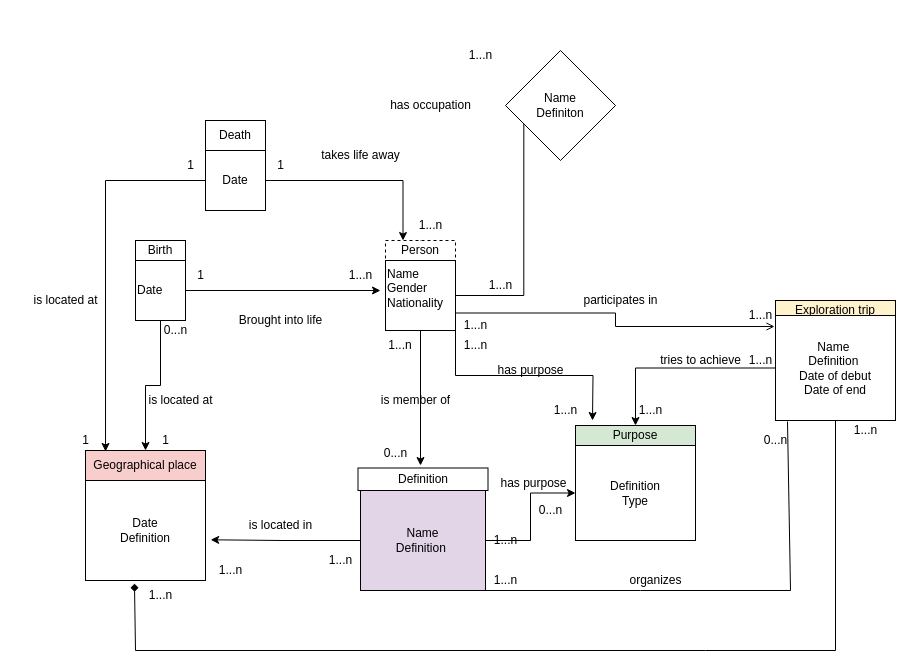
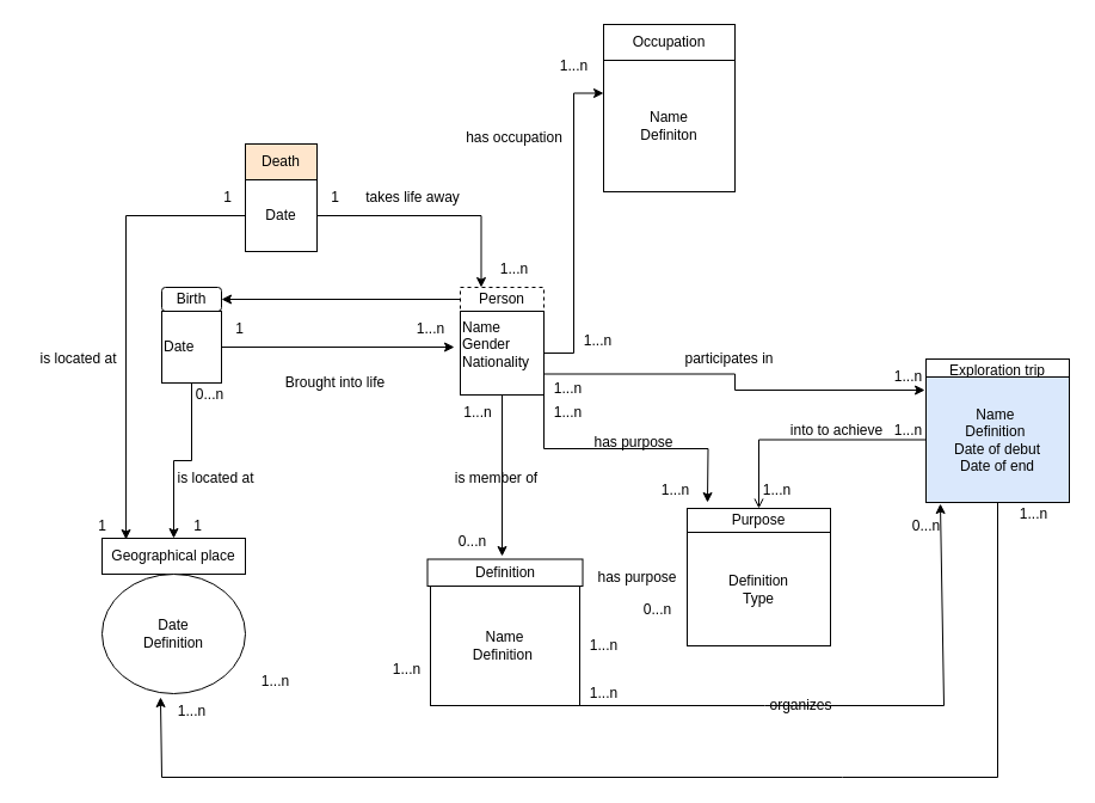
+ <mxCell id="30" value="Occupation" style="rounded=0;whiteSpace=wrap;html=1;" vertex="1" parent="1"><mxGeometry x="505" y="20" width="110" height="30" as="geometry" /></mxCell>
- <mxCell id="32" value="has occupation" style="text;html=1;resizable=0;autosize=1;align=center;verticalAlign=middle;points=[];fillColor=none;strokeColor=none;rounded=0;" vertex="1" parent="1"><mxGeometry x="380" y="90" width="100" height="30" as="geometry" /></mxCell>
+ <mxCell id="32" value="has occupation" style="text;html=1;resizable=0;autosize=1;align=center;verticalAlign=middle;points=[];fillColor=none;strokeColor=none;rounded=0;" vertex="1" parent="1"><mxGeometry x="380" y="100" width="100" height="30" as="geometry" /></mxCell>
- <mxCell id="31" value="Name&lt;br&gt;Definiton" style="rhombus;whiteSpace=wrap;html=1;aspect=fixed;" vertex="1" parent="1"><mxGeometry x="505" y="50" width="110" height="110" as="geometry" /></mxCell>
+ <mxCell id="31" value="Name&lt;br&gt;Definiton" style="whiteSpace=wrap;html=1;aspect=fixed;" vertex="1" parent="1"><mxGeometry x="505" y="50" width="110" height="110" as="geometry" /></mxCell>
- <mxCell id="16" value="Death" style="rounded=0;whiteSpace=wrap;html=1;" vertex="1" parent="1"><mxGeometry x="205" y="120" width="60" height="30" as="geometry" /></mxCell>
+ <mxCell id="16" value="Death" style="rounded=0;whiteSpace=wrap;html=1;fillColor=#ffe6cc;" vertex="1" parent="1"><mxGeometry x="205" y="120" width="60" height="30" as="geometry" /></mxCell>
- <mxCell id="20" value="takes life away" style="text;html=1;align=center;verticalAlign=middle;resizable=0;points=[];autosize=1;strokeColor=none;fillColor=none;" vertex="1" parent="1"><mxGeometry x="310" y="140" width="100" height="30" as="geometry" /></mxCell>
+ <mxCell id="20" value="takes life away" style="text;html=1;align=center;verticalAlign=middle;resizable=0;points=[];autosize=1;strokeColor=none;fillColor=none;" vertex="1" parent="1"><mxGeometry x="295" y="150" width="100" height="30" as="geometry" /></mxCell>
- <mxCell id="2" value="" style="edgeStyle=orthogonalEdgeStyle;rounded=0;orthogonalLoop=1;jettySize=auto;html=1;" edge="1" parent="1" source="3" target="8"><mxGeometry relative="1" as="geometry" /></mxCell>
+ <mxCell id="2" value="" style="edgeStyle=orthogonalEdgeStyle;rounded=0;orthogonalLoop=1;jettySize=auto;html=1;" edge="1" parent="1" source="3" target="9"><mxGeometry relative="1" as="geometry" /></mxCell>
- <mxCell id="9" value="Birth" style="rounded=0;whiteSpace=wrap;html=1;" vertex="1" parent="1"><mxGeometry x="135" y="240" width="50" height="20" as="geometry" /></mxCell>
+ <mxCell id="9" value="Birth" style="whiteSpace=wrap;html=1;rounded=1;" vertex="1" parent="1"><mxGeometry x="135" y="240" width="50" height="20" as="geometry" /></mxCell>
- <mxCell id="55" value="participates in" style="text;html=1;align=center;verticalAlign=middle;resizable=0;points=[];autosize=1;strokeColor=none;fillColor=none;" vertex="1" parent="1"><mxGeometry x="570" y="285" width="100" height="30" as="geometry" /></mxCell>
+ <mxCell id="55" value="participates in" style="text;html=1;align=center;verticalAlign=middle;resizable=0;points=[];autosize=1;strokeColor=none;fillColor=none;" vertex="1" parent="1"><mxGeometry x="560" y="285" width="100" height="30" as="geometry" /></mxCell>
- <mxCell id="42" value="Exploration trip" style="rounded=0;whiteSpace=wrap;html=1;fillColor=#fff2cc;" vertex="1" parent="1"><mxGeometry x="775" y="300" width="120" height="20" as="geometry" /></mxCell>
+ <mxCell id="42" value="Exploration trip" style="rounded=0;whiteSpace=wrap;html=1;" vertex="1" parent="1"><mxGeometry x="775" y="300" width="120" height="20" as="geometry" /></mxCell>
- <mxCell id="7" style="edgeStyle=orthogonalEdgeStyle;rounded=0;orthogonalLoop=1;jettySize=auto;html=1;exitX=1;exitY=0.75;exitDx=0;exitDy=0;entryX=-0.008;entryY=0.105;entryDx=0;entryDy=0;entryPerimeter=0;endArrow=open;" edge="1" parent="1" source="8" target="44"><mxGeometry relative="1" as="geometry" /></mxCell>
+ <mxCell id="7" style="edgeStyle=orthogonalEdgeStyle;rounded=0;orthogonalLoop=1;jettySize=auto;html=1;exitX=1;exitY=0.75;exitDx=0;exitDy=0;entryX=-0.008;entryY=0.105;entryDx=0;entryDy=0;entryPerimeter=0;" edge="1" parent="1" source="8" target="44"><mxGeometry relative="1" as="geometry" /></mxCell>
- <mxCell id="58" value="tries to achieve" style="text;html=1;align=center;verticalAlign=middle;resizable=0;points=[];autosize=1;strokeColor=none;fillColor=none;" vertex="1" parent="1"><mxGeometry x="650" y="345" width="100" height="30" as="geometry" /></mxCell>
+ <mxCell id="58" value="into to achieve" style="text;html=1;align=center;verticalAlign=middle;resizable=0;points=[];autosize=1;strokeColor=none;fillColor=none;" vertex="1" parent="1"><mxGeometry x="650" y="345" width="100" height="30" as="geometry" /></mxCell>
- <mxCell id="44" value="Name&amp;nbsp;&lt;br&gt;Definition&amp;nbsp;&lt;br&gt;Date of debut&lt;br&gt;Date of end" style="rounded=0;whiteSpace=wrap;html=1;" vertex="1" parent="1"><mxGeometry x="775" y="315" width="120" height="105" as="geometry" /></mxCell>
+ <mxCell id="44" value="Name&amp;nbsp;&lt;br&gt;Definition&amp;nbsp;&lt;br&gt;Date of debut&lt;br&gt;Date of end" style="rounded=0;whiteSpace=wrap;html=1;fillColor=#dae8fc;" vertex="1" parent="1"><mxGeometry x="775" y="315" width="120" height="105" as="geometry" /></mxCell>
- <mxCell id="43" style="edgeStyle=orthogonalEdgeStyle;rounded=0;orthogonalLoop=1;jettySize=auto;html=1;exitX=0;exitY=0.5;exitDx=0;exitDy=0;" edge="1" parent="1" source="44" target="40"><mxGeometry relative="1" as="geometry" /></mxCell>
+ <mxCell id="43" style="edgeStyle=orthogonalEdgeStyle;rounded=0;orthogonalLoop=1;jettySize=auto;html=1;exitX=0;exitY=0.5;exitDx=0;exitDy=0;endArrow=open;" edge="1" parent="1" source="44" target="40"><mxGeometry relative="1" as="geometry" /></mxCell>
- <mxCell id="64" value="" style="endArrow=none;html=1;rounded=0;exitX=1;exitY=1;exitDx=0;exitDy=0;entryX=0.1;entryY=1.01;entryDx=0;entryDy=0;entryPerimeter=0;" edge="1" parent="1" source="38" target="44"><mxGeometry width="50" height="50" relative="1" as="geometry"><mxPoint x="440" y="320" as="sourcePoint" /><mxPoint x="810" y="590" as="targetPoint" /><Array as="points"><mxPoint x="640" y="590" /><mxPoint x="790" y="590" /></Array></mxGeometry></mxCell>
+ <mxCell id="64" value="" style="endArrow=classic;html=1;rounded=0;exitX=1;exitY=1;exitDx=0;exitDy=0;entryX=0.1;entryY=1.01;entryDx=0;entryDy=0;entryPerimeter=0;" edge="1" parent="1" source="38" target="44"><mxGeometry width="50" height="50" relative="1" as="geometry"><mxPoint x="440" y="320" as="sourcePoint" /><mxPoint x="810" y="590" as="targetPoint" /><Array as="points"><mxPoint x="640" y="590" /><mxPoint x="790" y="590" /></Array></mxGeometry></mxCell>
- <mxCell id="40" value="Purpose" style="rounded=0;whiteSpace=wrap;html=1;fillColor=#d5e8d4;" vertex="1" parent="1"><mxGeometry x="575" y="425" width="120" height="20" as="geometry" /></mxCell>
+ <mxCell id="40" value="Purpose" style="rounded=0;whiteSpace=wrap;html=1;" vertex="1" parent="1"><mxGeometry x="575" y="425" width="120" height="20" as="geometry" /></mxCell>
- <mxCell id="23" value="Geographical place" style="rounded=0;whiteSpace=wrap;html=1;fillColor=#f8cecc;" vertex="1" parent="1"><mxGeometry x="85" y="450" width="120" height="30" as="geometry" /></mxCell>
+ <mxCell id="23" value="Geographical place" style="rounded=0;whiteSpace=wrap;html=1;" vertex="1" parent="1"><mxGeometry x="85" y="450" width="120" height="30" as="geometry" /></mxCell>
- <mxCell id="37" style="edgeStyle=orthogonalEdgeStyle;rounded=0;orthogonalLoop=1;jettySize=auto;html=1;exitX=1;exitY=0.5;exitDx=0;exitDy=0;entryX=0;entryY=0.5;entryDx=0;entryDy=0;" edge="1" parent="1" source="38" target="41"><mxGeometry relative="1" as="geometry" /></mxCell>
- <mxCell id="39" value="is located in" style="text;html=1;align=center;verticalAlign=middle;resizable=0;points=[];autosize=1;strokeColor=none;fillColor=none;" vertex="1" parent="1"><mxGeometry x="235" y="510" width="90" height="30" as="geometry" /></mxCell>
- <mxCell id="24" value="Date&lt;br&gt;Definition&lt;br&gt;" style="rounded=0;whiteSpace=wrap;html=1;" vertex="1" parent="1"><mxGeometry x="85" y="480" width="120" height="100" as="geometry" /></mxCell>
+ <mxCell id="24" value="Date&lt;br&gt;Definition&lt;br&gt;" style="ellipse;whiteSpace=wrap;html=1;" vertex="1" parent="1"><mxGeometry x="85" y="480" width="120" height="100" as="geometry" /></mxCell>
- <mxCell id="36" style="edgeStyle=orthogonalEdgeStyle;rounded=0;orthogonalLoop=1;jettySize=auto;html=1;exitX=0;exitY=0.5;exitDx=0;exitDy=0;entryX=1.043;entryY=0.593;entryDx=0;entryDy=0;entryPerimeter=0;" edge="1" parent="1" source="38" target="24"><mxGeometry relative="1" as="geometry" /></mxCell>
- <mxCell id="38" value="Name&lt;br&gt;Definition&amp;nbsp;" style="rounded=0;whiteSpace=wrap;html=1;fillColor=#e1d5e7;" vertex="1" parent="1"><mxGeometry x="360" y="490" width="125" height="100" as="geometry" /></mxCell>
+ <mxCell id="38" value="Name&lt;br&gt;Definition&amp;nbsp;" style="rounded=0;whiteSpace=wrap;html=1;" vertex="1" parent="1"><mxGeometry x="360" y="490" width="125" height="100" as="geometry" /></mxCell>
- <mxCell id="65" value="organizes" style="text;html=1;align=center;verticalAlign=middle;resizable=0;points=[];autosize=1;strokeColor=none;fillColor=none;" vertex="1" parent="1"><mxGeometry x="615" y="565" width="80" height="30" as="geometry" /></mxCell>
+ <mxCell id="65" value="organizes" style="text;html=1;align=center;verticalAlign=middle;resizable=0;points=[];autosize=1;strokeColor=none;fillColor=none;" vertex="1" parent="1"><mxGeometry x="630" y="575" width="80" height="30" as="geometry" /></mxCell>
- <mxCell id="45" value="" style="endArrow=diamond;html=1;rounded=0;exitX=0.5;exitY=1;exitDx=0;exitDy=0;entryX=0.408;entryY=1.03;entryDx=0;entryDy=0;entryPerimeter=0;" edge="1" parent="1" source="44" target="24"><mxGeometry width="50" height="50" relative="1" as="geometry"><mxPoint x="465" y="710" as="sourcePoint" /><mxPoint x="105" y="660" as="targetPoint" /><Array as="points"><mxPoint x="835" y="650" /><mxPoint x="705" y="650" /><mxPoint x="135" y="650" /></Array></mxGeometry></mxCell>
+ <mxCell id="45" value="" style="endArrow=classic;html=1;rounded=0;exitX=0.5;exitY=1;exitDx=0;exitDy=0;entryX=0.408;entryY=1.03;entryDx=0;entryDy=0;entryPerimeter=0;" edge="1" parent="1" source="44" target="24"><mxGeometry width="50" height="50" relative="1" as="geometry"><mxPoint x="465" y="710" as="sourcePoint" /><mxPoint x="105" y="660" as="targetPoint" /><Array as="points"><mxPoint x="835" y="650" /><mxPoint x="705" y="650" /><mxPoint x="135" y="650" /></Array></mxGeometry></mxCell>
